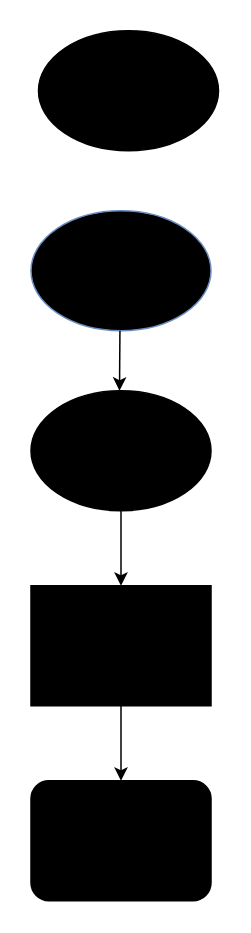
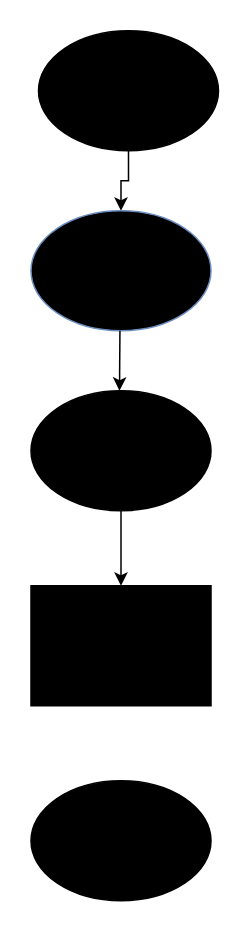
+ <mxCell id="2" value="" style="edgeStyle=orthogonalEdgeStyle;rounded=0;orthogonalLoop=1;jettySize=auto;html=1;" edge="1" parent="1" source="3" target="4"><mxGeometry relative="1" as="geometry" /></mxCell>
- <mxCell id="5" value="" style="edgeStyle=orthogonalEdgeStyle;rounded=0;orthogonalLoop=1;jettySize=auto;html=1;" edge="1" parent="1" source="6" target="7"><mxGeometry relative="1" as="geometry" /></mxCell>
- <mxCell id="7" value="Release" style="whiteSpace=wrap;html=1;gradientColor=light-dark(#000000,#E0A1FF);fontFamily=Times New Roman;fontSize=17;fontStyle=1;rounded=1;" vertex="1" parent="1"><mxGeometry x="20" y="520" width="120" height="80" as="geometry" /></mxCell>
+ <mxCell id="7" value="Release" style="ellipse;whiteSpace=wrap;html=1;gradientColor=light-dark(#000000,#E0A1FF);fontFamily=Times New Roman;fontSize=17;fontStyle=1" vertex="1" parent="1"><mxGeometry x="20" y="520" width="120" height="80" as="geometry" /></mxCell>
